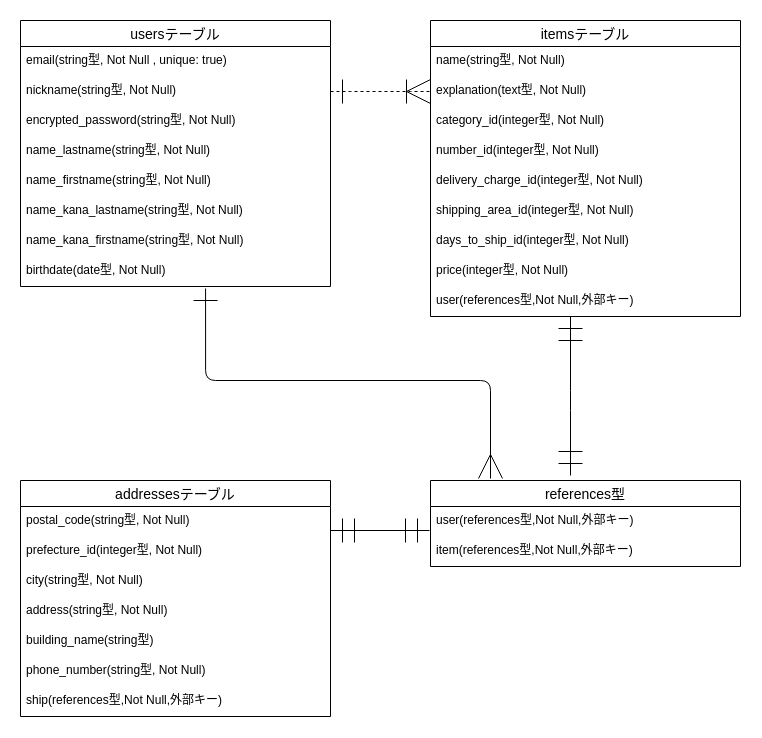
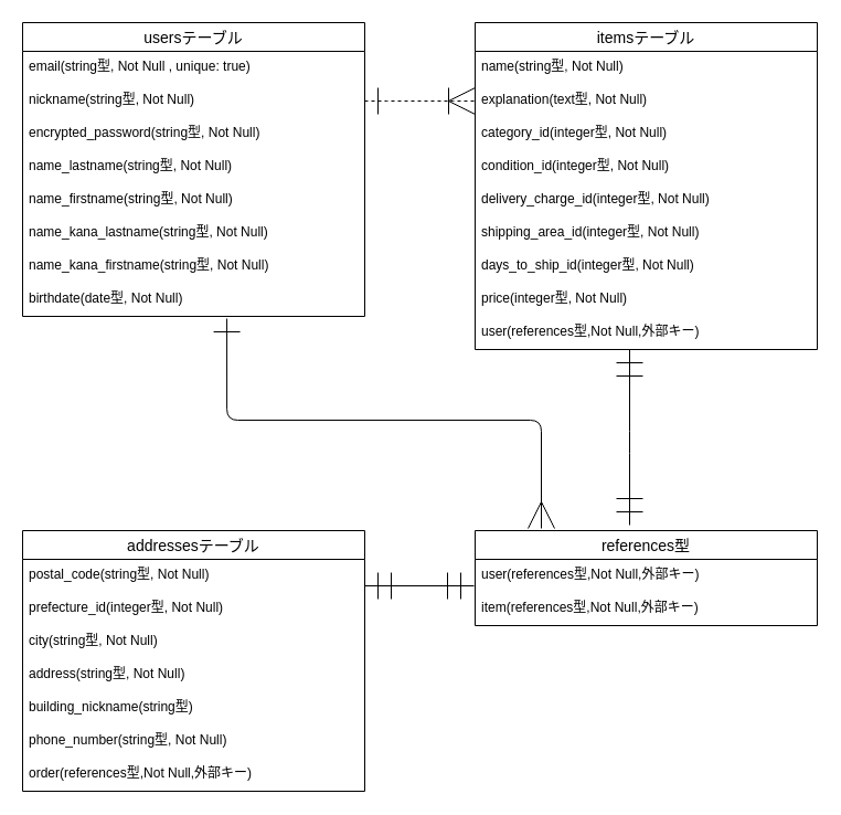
- <mxCell id="15" value="number_id(integer型, Not Null)" style="text;strokeColor=none;fillColor=none;spacingLeft=4;spacingRight=4;overflow=hidden;rotatable=0;points=[[0,0.5],[1,0.5]];portConstraint=eastwest;fontSize=12;" parent="11" vertex="1"><mxGeometry y="116" width="310" height="30" as="geometry" /></mxCell>
+ <mxCell id="15" value="condition_id(integer型, Not Null)" style="text;strokeColor=none;fillColor=none;spacingLeft=4;spacingRight=4;overflow=hidden;rotatable=0;points=[[0,0.5],[1,0.5]];portConstraint=eastwest;fontSize=12;" parent="11" vertex="1"><mxGeometry y="116" width="310" height="30" as="geometry" /></mxCell>
- <mxCell id="32" value="building_name(string型)" style="text;strokeColor=none;fillColor=none;spacingLeft=4;spacingRight=4;overflow=hidden;rotatable=0;points=[[0,0.5],[1,0.5]];portConstraint=eastwest;fontSize=12;" parent="27" vertex="1"><mxGeometry y="146" width="310" height="30" as="geometry" /></mxCell>
+ <mxCell id="32" value="building_nickname(string型)" style="text;strokeColor=none;fillColor=none;spacingLeft=4;spacingRight=4;overflow=hidden;rotatable=0;points=[[0,0.5],[1,0.5]];portConstraint=eastwest;fontSize=12;" parent="27" vertex="1"><mxGeometry y="146" width="310" height="30" as="geometry" /></mxCell>
- <mxCell id="34" value="ship(references型,Not Null,外部キー)" style="text;strokeColor=none;fillColor=none;spacingLeft=4;spacingRight=4;overflow=hidden;rotatable=0;points=[[0,0.5],[1,0.5]];portConstraint=eastwest;fontSize=12;" parent="27" vertex="1"><mxGeometry y="206" width="310" height="30" as="geometry" /></mxCell>
+ <mxCell id="34" value="order(references型,Not Null,外部キー)" style="text;strokeColor=none;fillColor=none;spacingLeft=4;spacingRight=4;overflow=hidden;rotatable=0;points=[[0,0.5],[1,0.5]];portConstraint=eastwest;fontSize=12;" parent="27" vertex="1"><mxGeometry y="206" width="310" height="30" as="geometry" /></mxCell>
